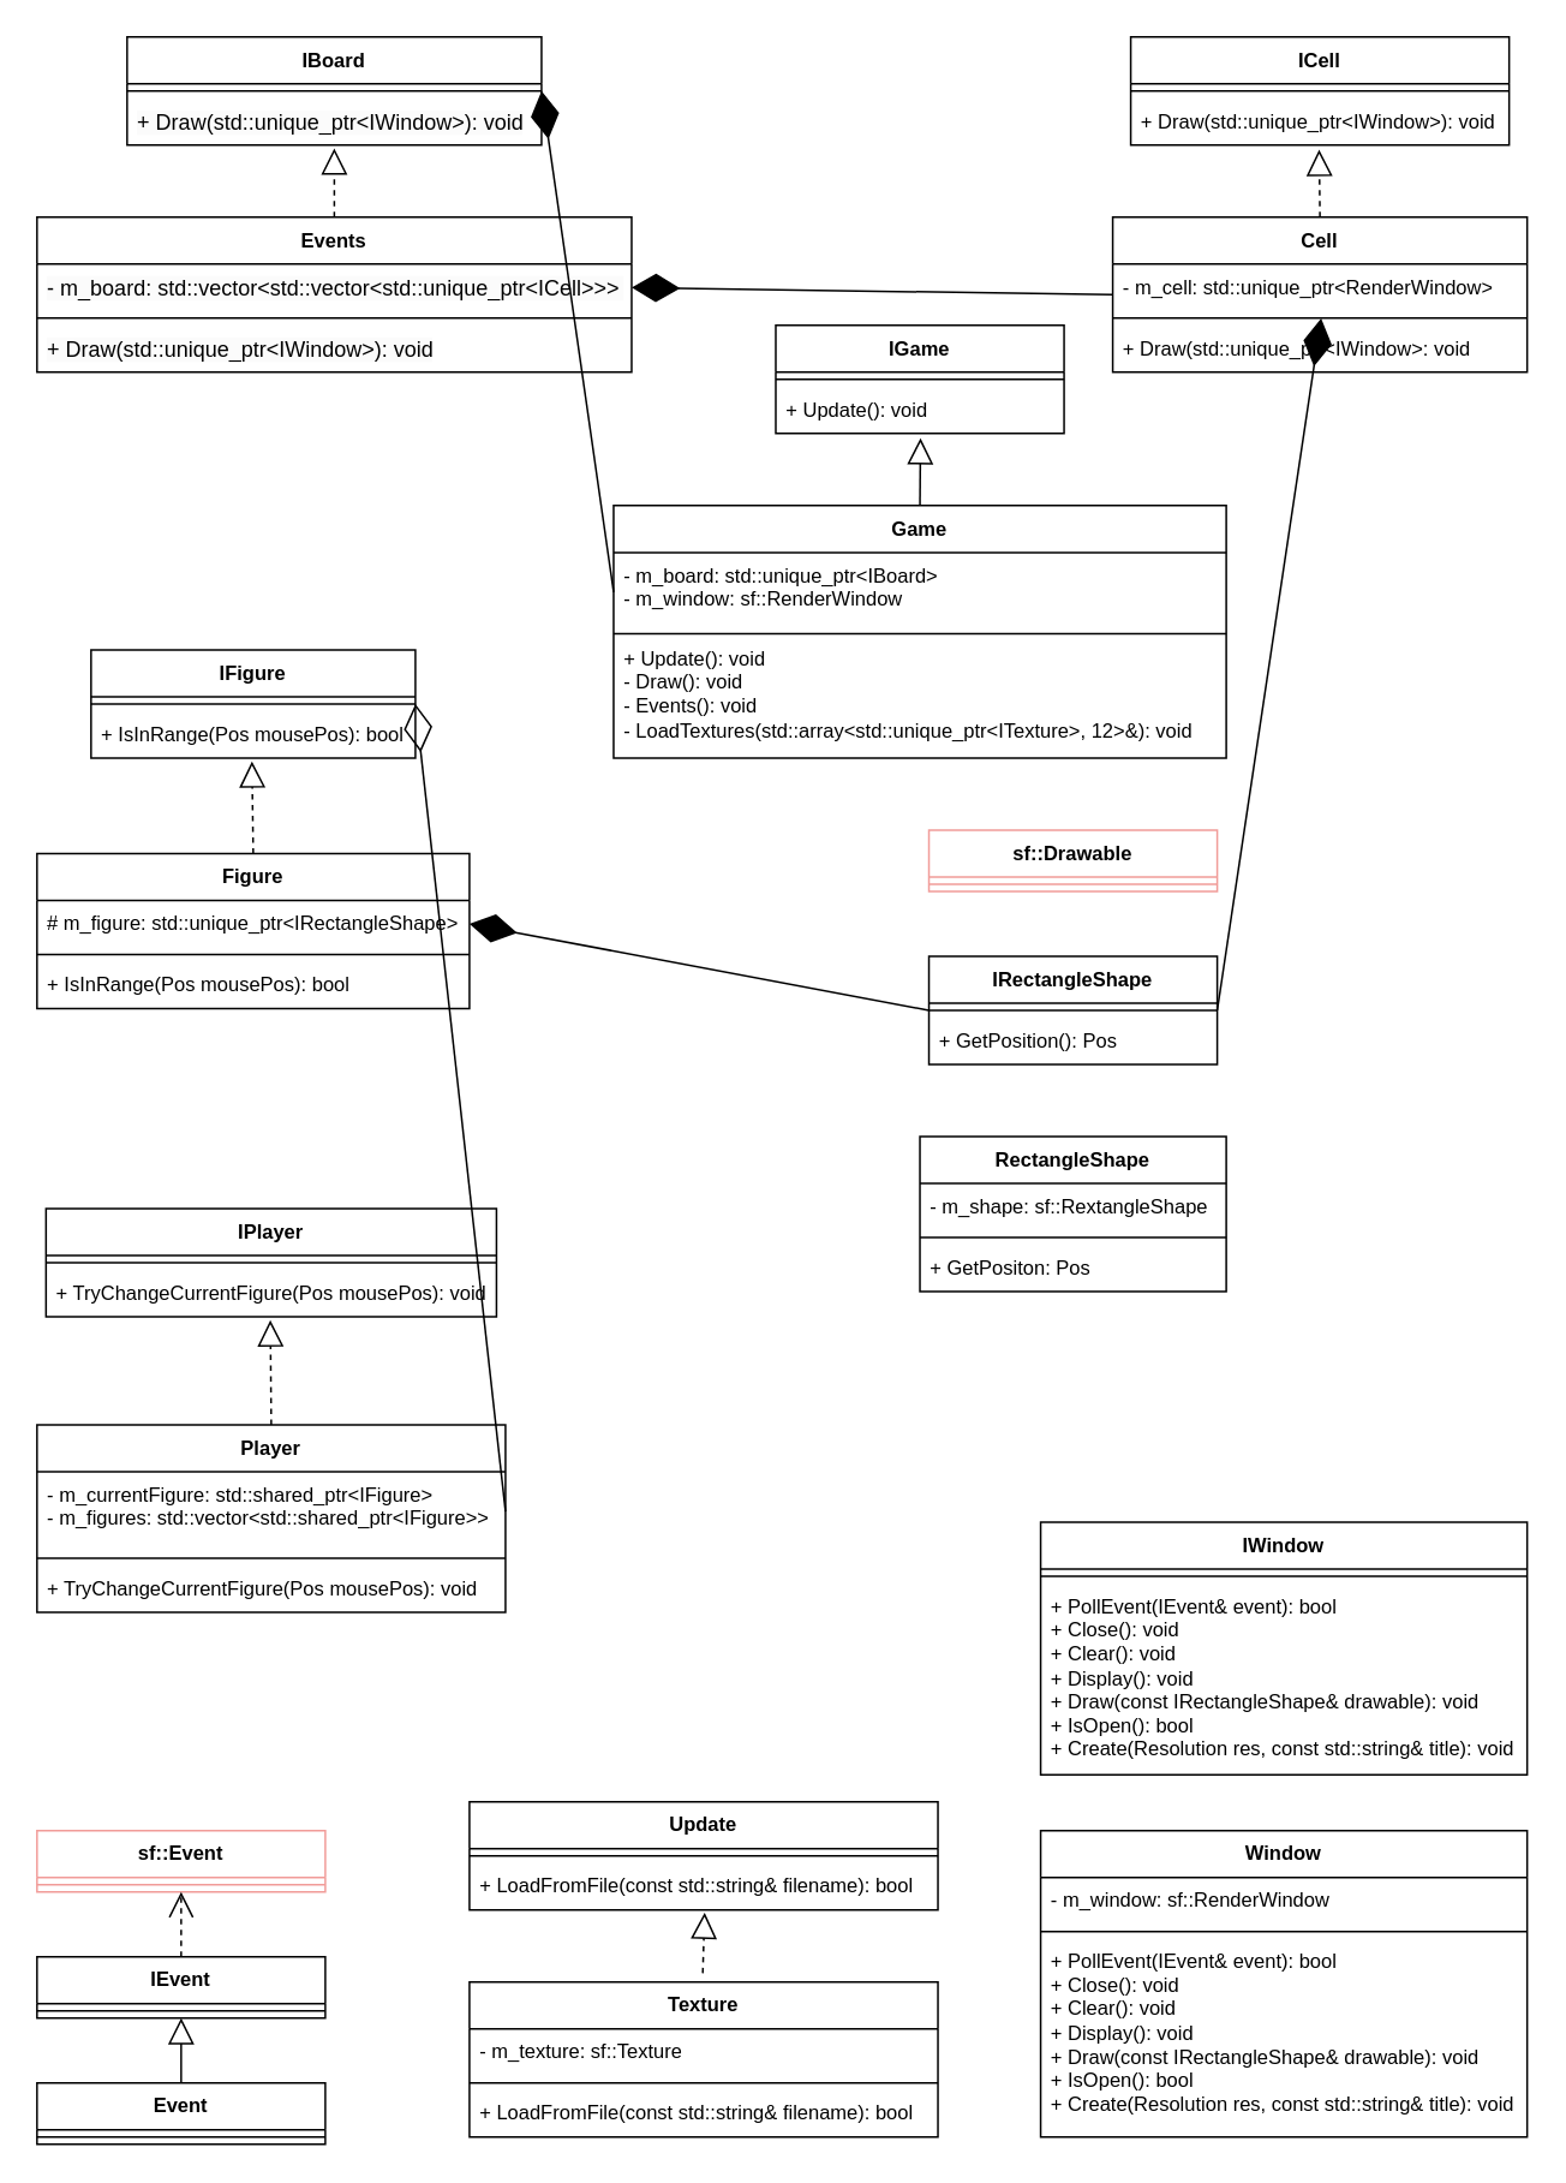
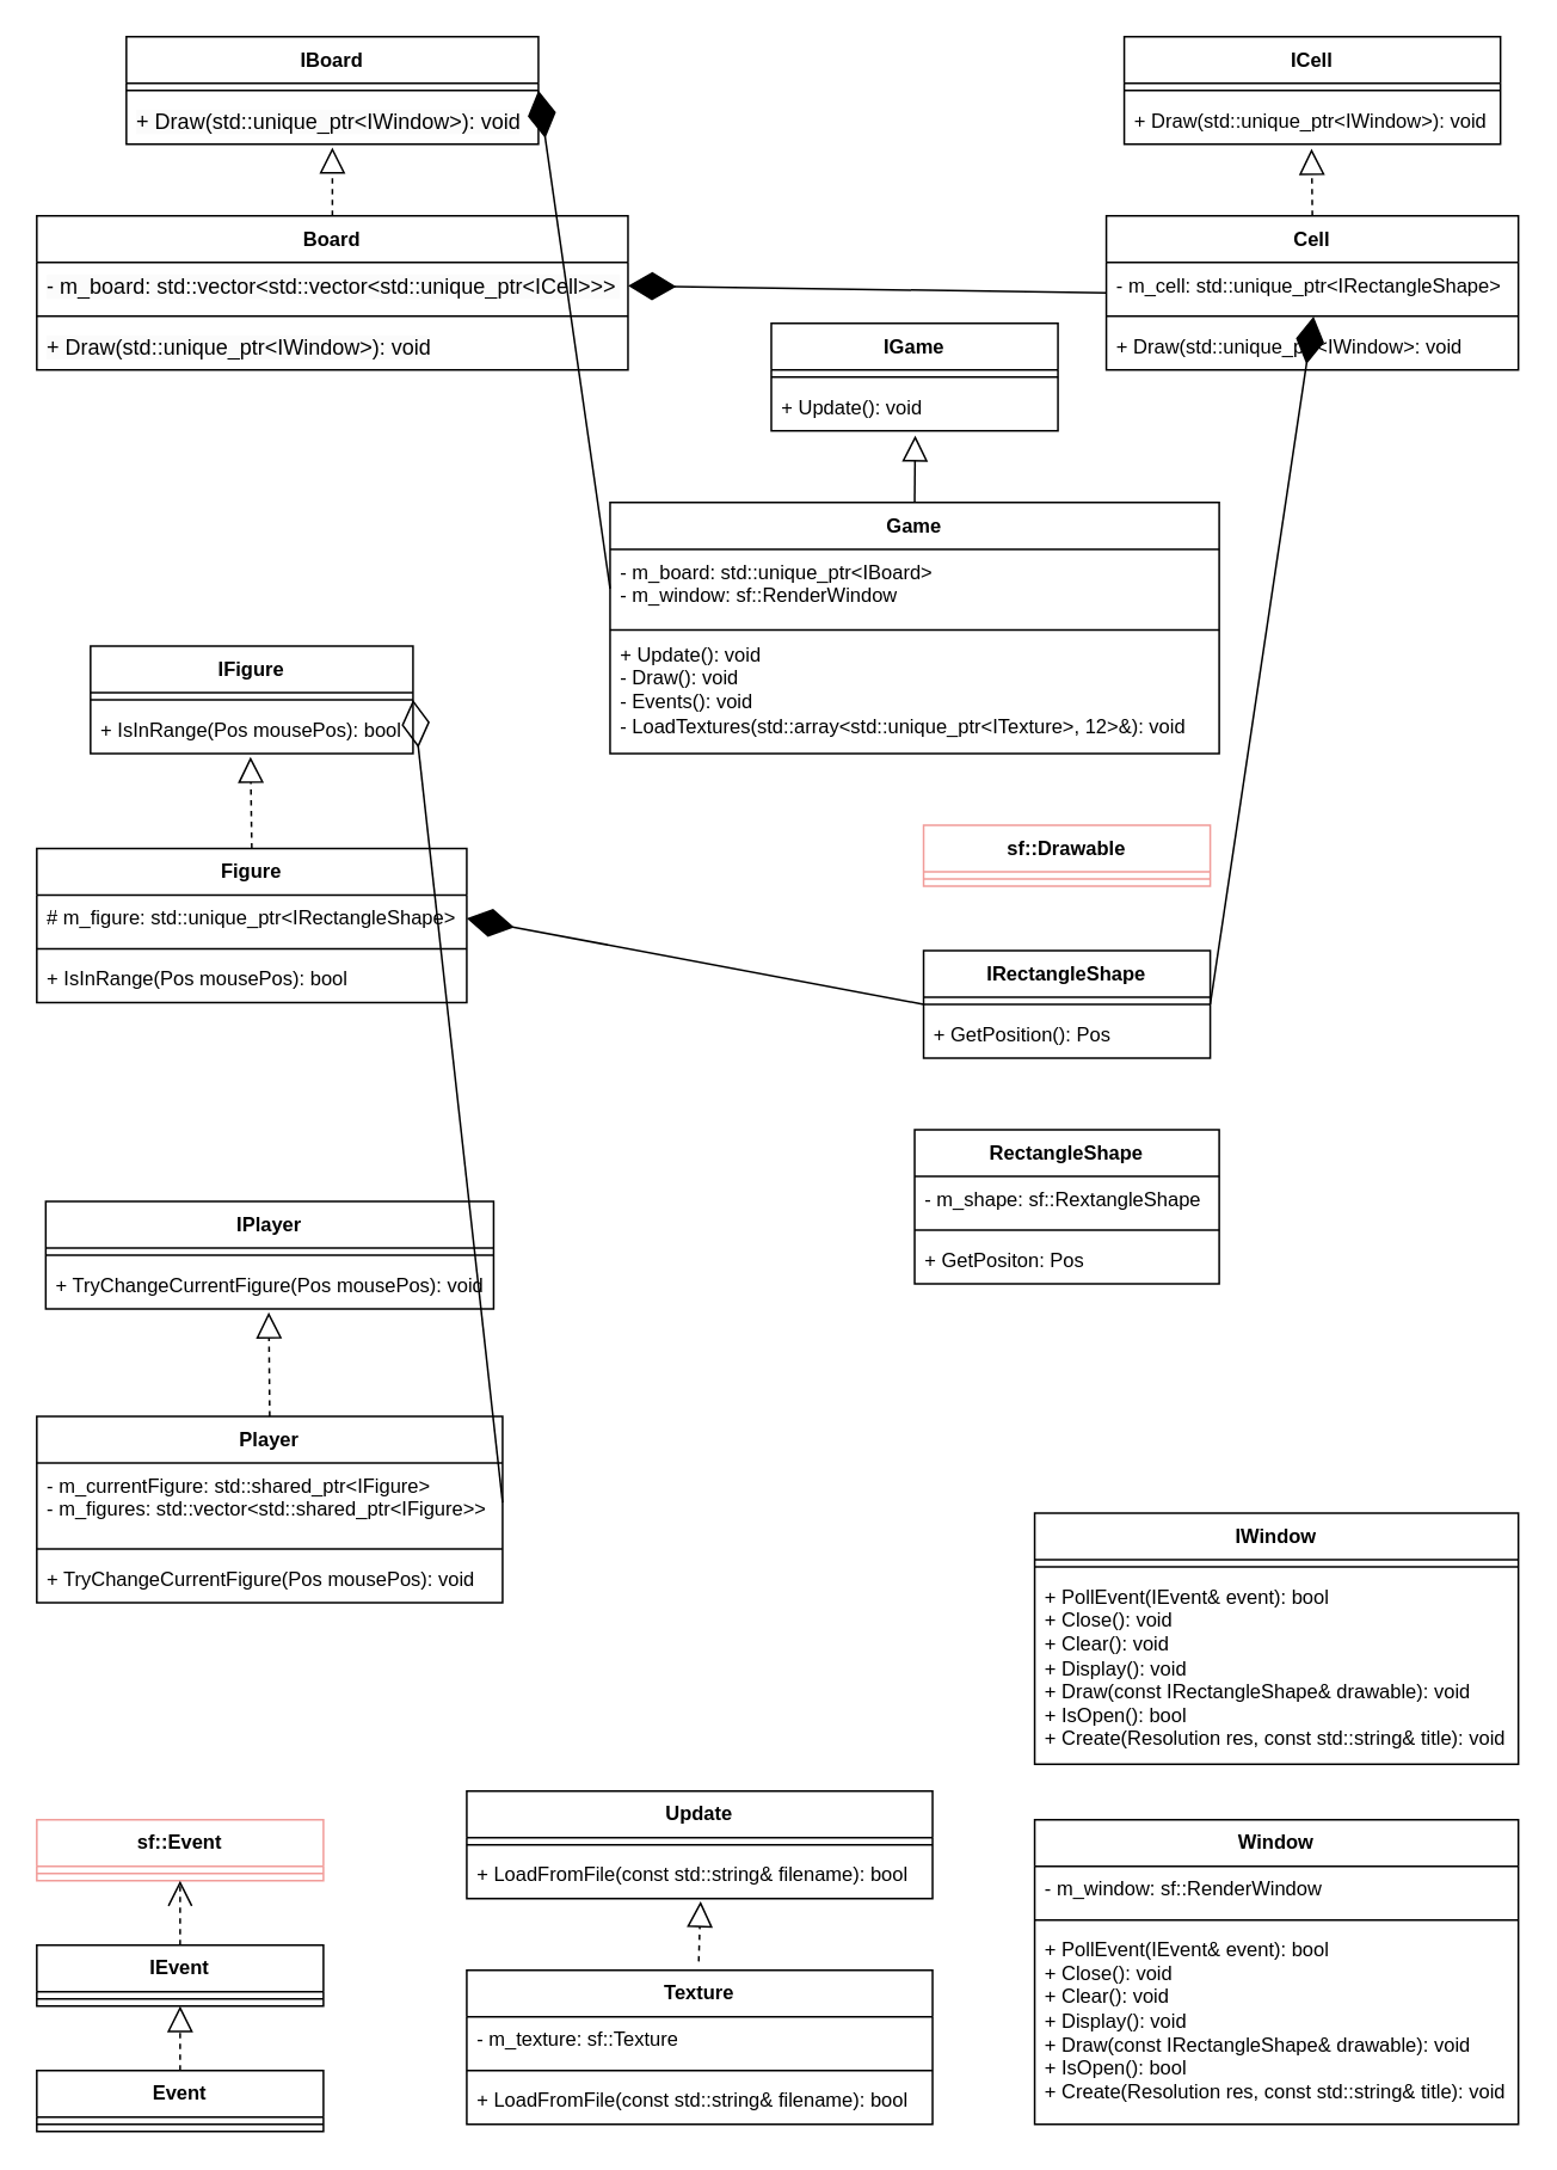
- <mxCell id="69" value="Events" style="swimlane;fontStyle=1;align=center;verticalAlign=top;childLayout=stackLayout;horizontal=1;startSize=26;horizontalStack=0;resizeParent=1;resizeParentMax=0;resizeLast=0;collapsible=1;marginBottom=0;whiteSpace=wrap;html=1;fontFamily=Helvetica;fontSize=11;fontColor=default;labelBackgroundColor=default;" vertex="1" parent="1"><mxGeometry y="120" width="330" height="86" as="geometry" x="20"><mxRectangle y="100" width="70" height="30" as="alternateBounds" /></mxGeometry></mxCell>
+ <mxCell id="69" value="Board" style="swimlane;fontStyle=1;align=center;verticalAlign=top;childLayout=stackLayout;horizontal=1;startSize=26;horizontalStack=0;resizeParent=1;resizeParentMax=0;resizeLast=0;collapsible=1;marginBottom=0;whiteSpace=wrap;html=1;fontFamily=Helvetica;fontSize=11;fontColor=default;labelBackgroundColor=default;" vertex="1" parent="1"><mxGeometry y="120" width="330" height="86" as="geometry" x="20"><mxRectangle y="100" width="70" height="30" as="alternateBounds" /></mxGeometry></mxCell>
- <mxCell id="62" value="&lt;span style=&quot;text-align: center; text-wrap: nowrap;&quot;&gt;- m_cell: std::unique_ptr&amp;lt;RenderWindow&amp;gt;&lt;/span&gt;" style="text;strokeColor=none;fillColor=none;align=left;verticalAlign=top;spacingLeft=4;spacingRight=4;overflow=hidden;rotatable=0;points=[[0,0.5],[1,0.5]];portConstraint=eastwest;whiteSpace=wrap;html=1;fontFamily=Helvetica;fontSize=11;fontColor=default;labelBackgroundColor=default;" vertex="1" parent="61"><mxGeometry y="26" width="230" height="26" as="geometry" /></mxCell>
+ <mxCell id="62" value="&lt;span style=&quot;text-align: center; text-wrap: nowrap;&quot;&gt;- m_cell: std::unique_ptr&amp;lt;IRectangleShape&amp;gt;&lt;/span&gt;" style="text;strokeColor=none;fillColor=none;align=left;verticalAlign=top;spacingLeft=4;spacingRight=4;overflow=hidden;rotatable=0;points=[[0,0.5],[1,0.5]];portConstraint=eastwest;whiteSpace=wrap;html=1;fontFamily=Helvetica;fontSize=11;fontColor=default;labelBackgroundColor=default;" vertex="1" parent="61"><mxGeometry y="26" width="230" height="26" as="geometry" /></mxCell>
- <mxCell id="48" value="" style="endArrow=block;dashed=0;endFill=0;endSize=12;html=1;rounded=0;strokeColor=default;align=center;verticalAlign=middle;fontFamily=Helvetica;fontSize=11;fontColor=default;labelBackgroundColor=default;exitX=0.5;exitY=0;exitDx=0;exitDy=0;entryX=0.5;entryY=1;entryDx=0;entryDy=0;" edge="1" parent="1" source="4" target="2"><mxGeometry width="160" relative="1" as="geometry"><mxPoint x="350" y="1365" as="sourcePoint" /><mxPoint x="100.32" y="1147.548" as="targetPoint" /></mxGeometry></mxCell>
+ <mxCell id="48" value="" style="endArrow=block;dashed=1;endFill=0;endSize=12;html=1;rounded=0;strokeColor=default;align=center;verticalAlign=middle;fontFamily=Helvetica;fontSize=11;fontColor=default;labelBackgroundColor=default;exitX=0.5;exitY=0;exitDx=0;exitDy=0;entryX=0.5;entryY=1;entryDx=0;entryDy=0;" edge="1" parent="1" source="4" target="2"><mxGeometry width="160" relative="1" as="geometry"><mxPoint x="350" y="1365" as="sourcePoint" /><mxPoint x="100.32" y="1147.548" as="targetPoint" /></mxGeometry></mxCell>
